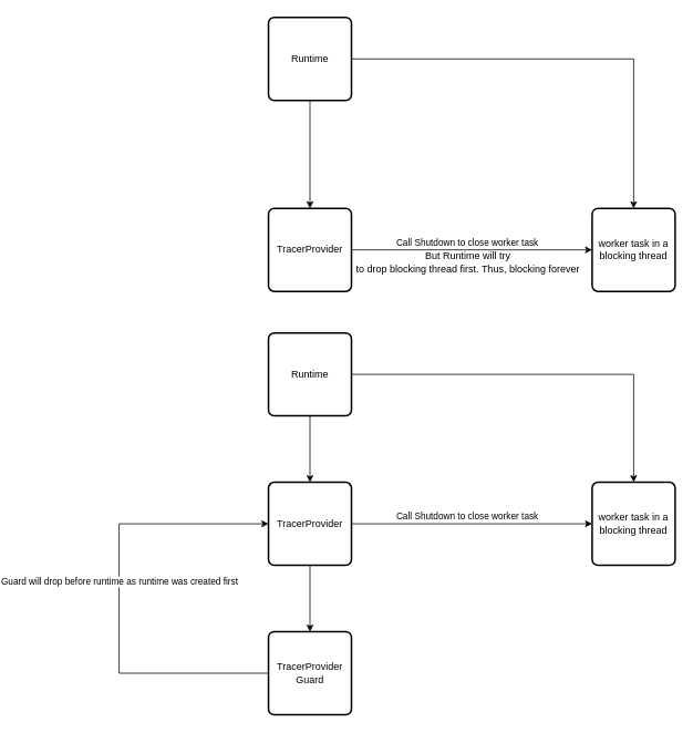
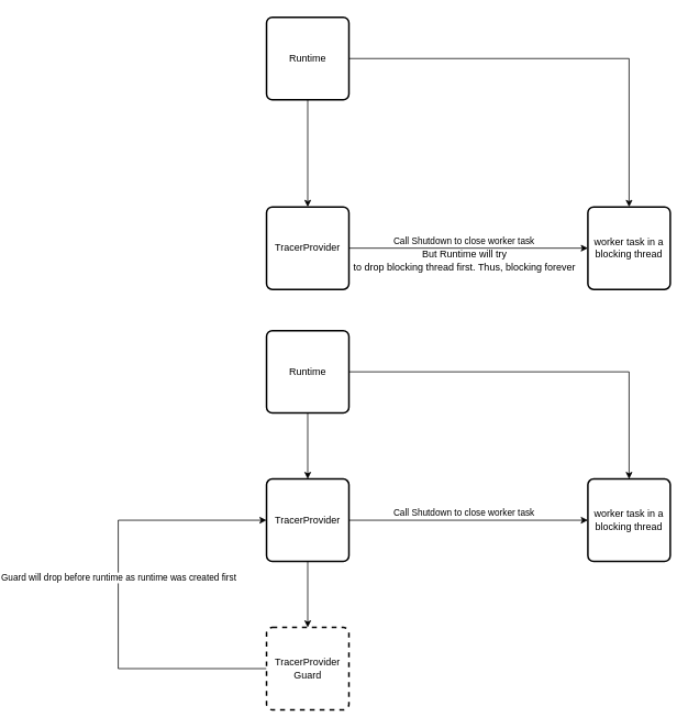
- <mxCell id="20" value="TracerProvider&lt;br&gt;Guard" style="rounded=1;whiteSpace=wrap;html=1;absoluteArcSize=1;arcSize=14;strokeWidth=2;" vertex="1" parent="1"><mxGeometry x="200" y="760" width="100" height="100" as="geometry" /></mxCell>
+ <mxCell id="20" value="TracerProvider&lt;br&gt;Guard" style="rounded=1;whiteSpace=wrap;html=1;absoluteArcSize=1;arcSize=14;strokeWidth=2;dashed=1;" vertex="1" parent="1"><mxGeometry x="200" y="760" width="100" height="100" as="geometry" /></mxCell>
